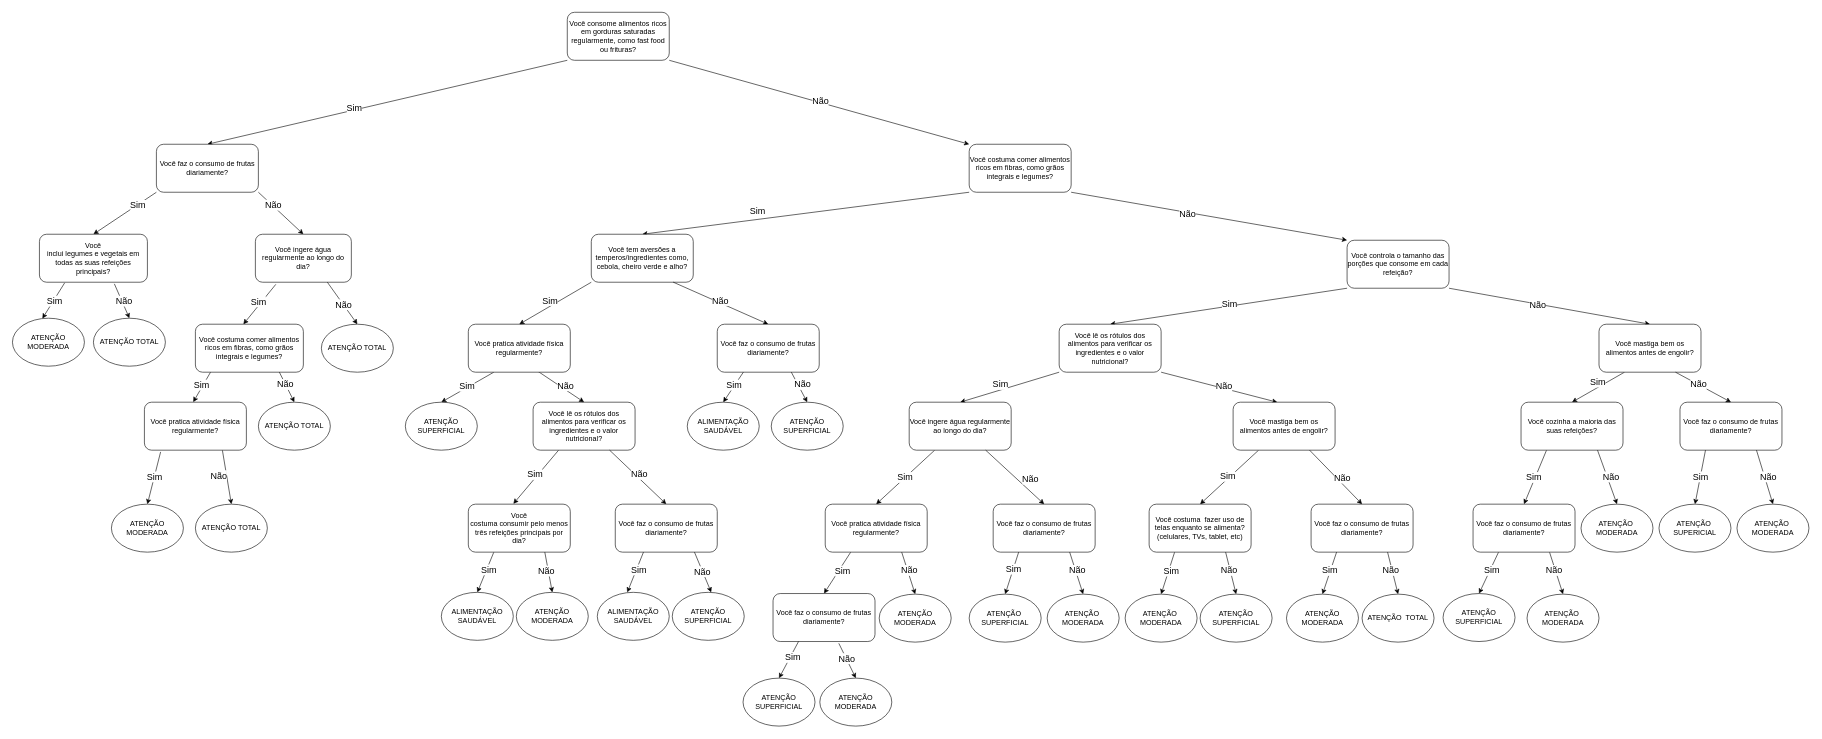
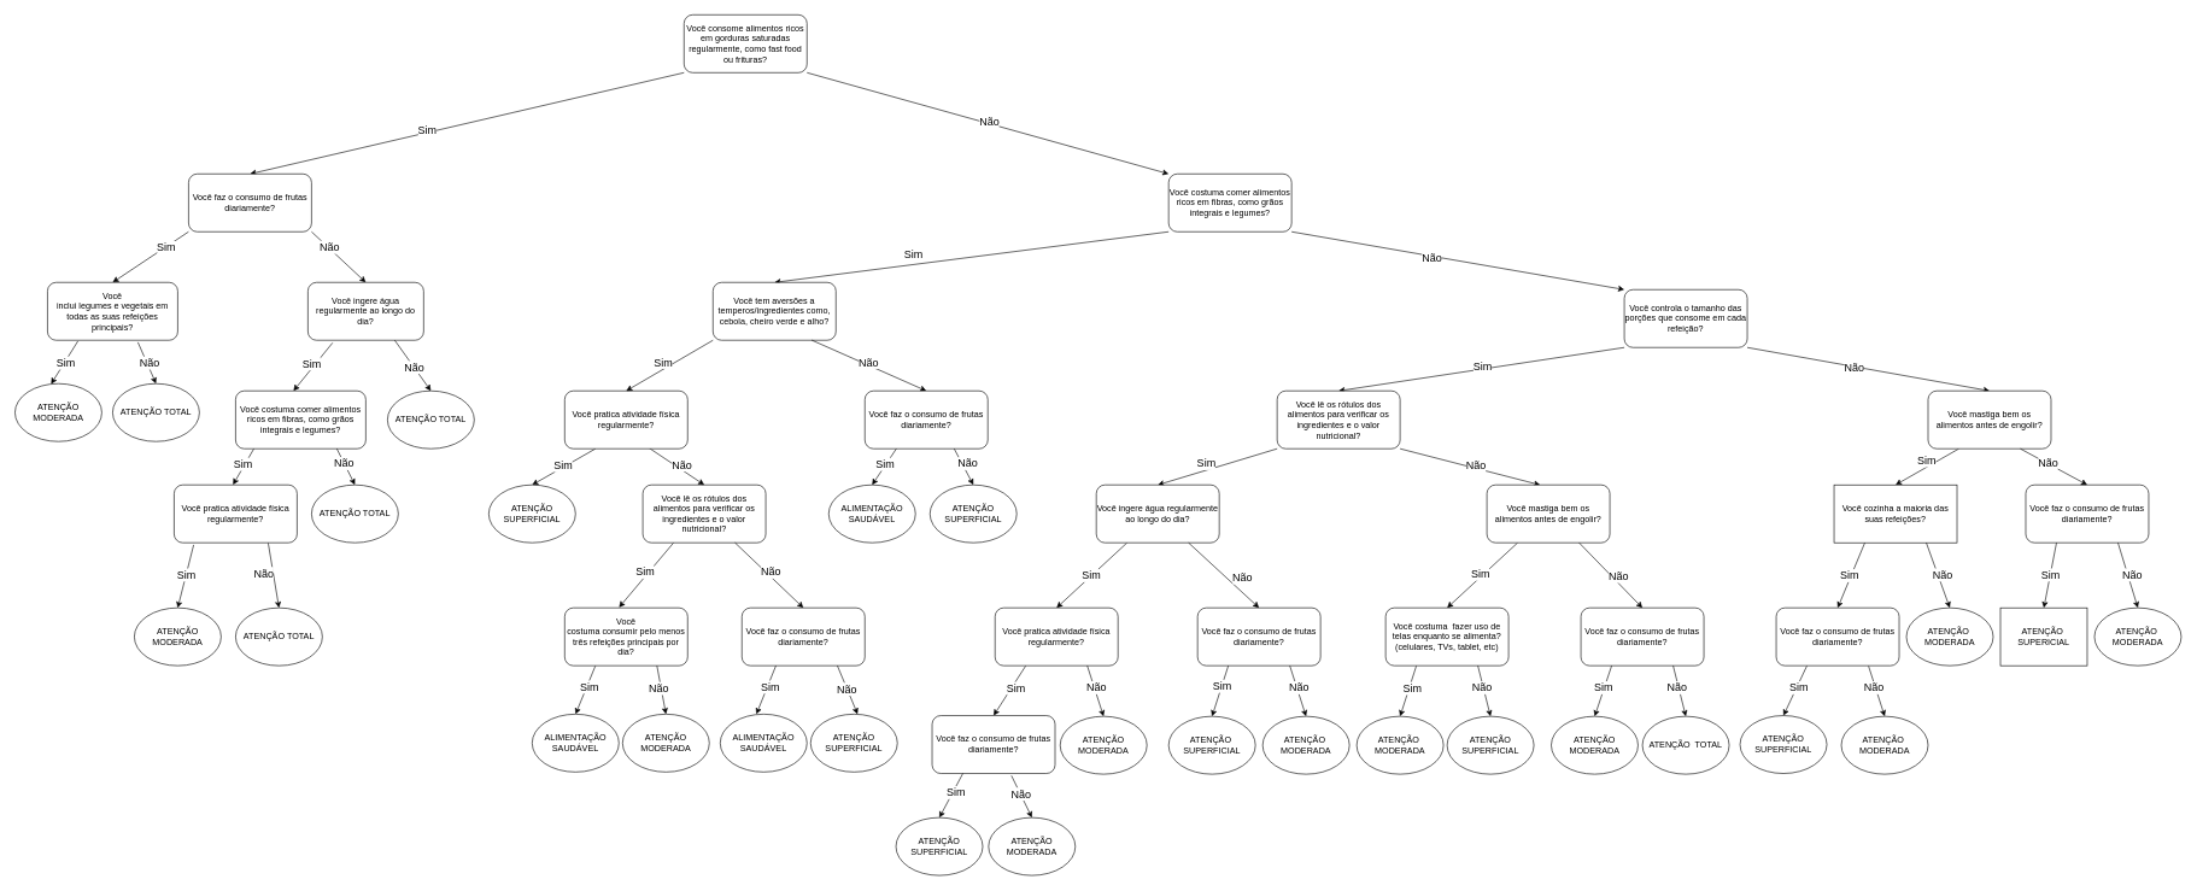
- <mxCell id="76" value="&lt;div&gt;Você cozinha a maioria das suas refeições?&lt;/div&gt;" style="rounded=1;whiteSpace=wrap;html=1;" parent="1" vertex="1"><mxGeometry x="2535" y="670" width="170" height="80" as="geometry" /></mxCell>
+ <mxCell id="76" value="&lt;div&gt;Você cozinha a maioria das suas refeições?&lt;/div&gt;" style="whiteSpace=wrap;html=1;rounded=0;" parent="1" vertex="1"><mxGeometry x="2535" y="670" width="170" height="80" as="geometry" /></mxCell>
- <mxCell id="150" value="ATENÇÃO&amp;nbsp; SUPERICIAL" style="ellipse;whiteSpace=wrap;html=1;" vertex="1" parent="1"><mxGeometry x="2765" y="840" width="120" height="80" as="geometry" /></mxCell>
+ <mxCell id="150" value="ATENÇÃO&amp;nbsp; SUPERICIAL" style="whiteSpace=wrap;html=1;rounded=0;" vertex="1" parent="1"><mxGeometry x="2765" y="840" width="120" height="80" as="geometry" /></mxCell>
